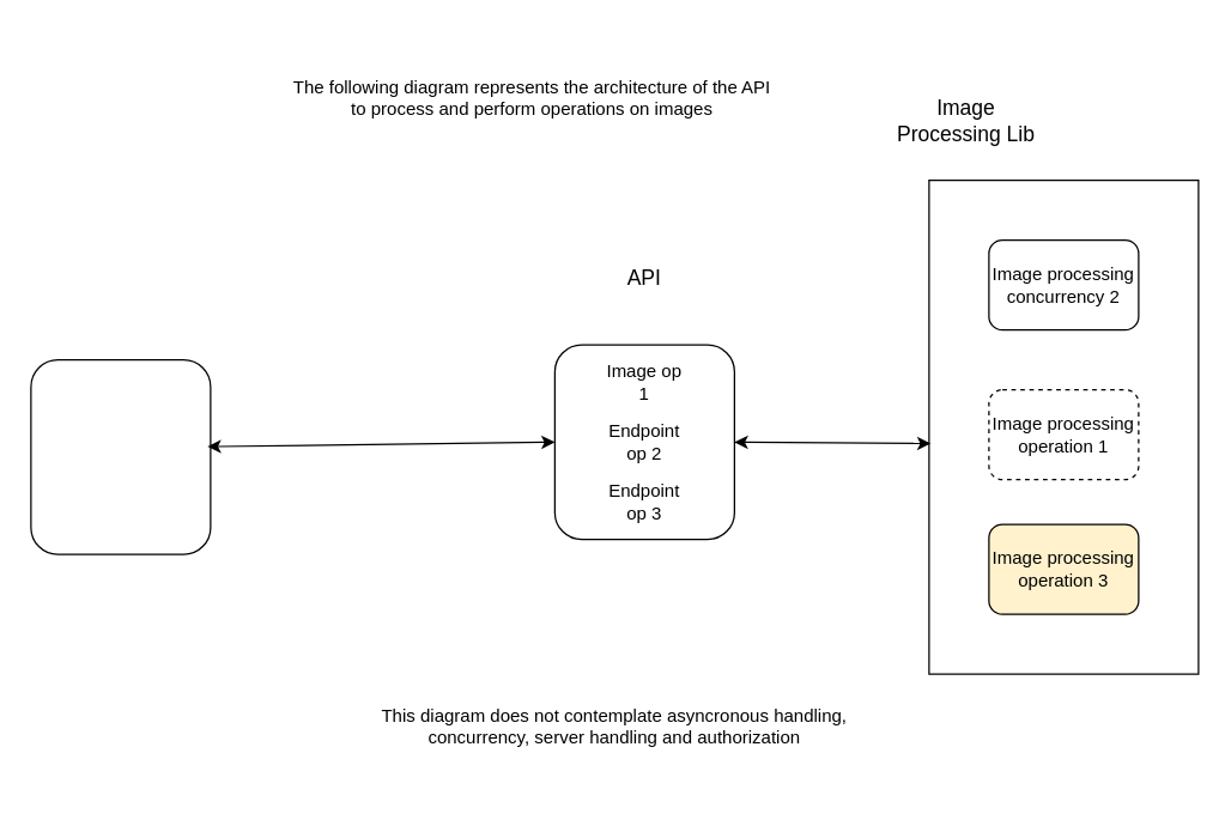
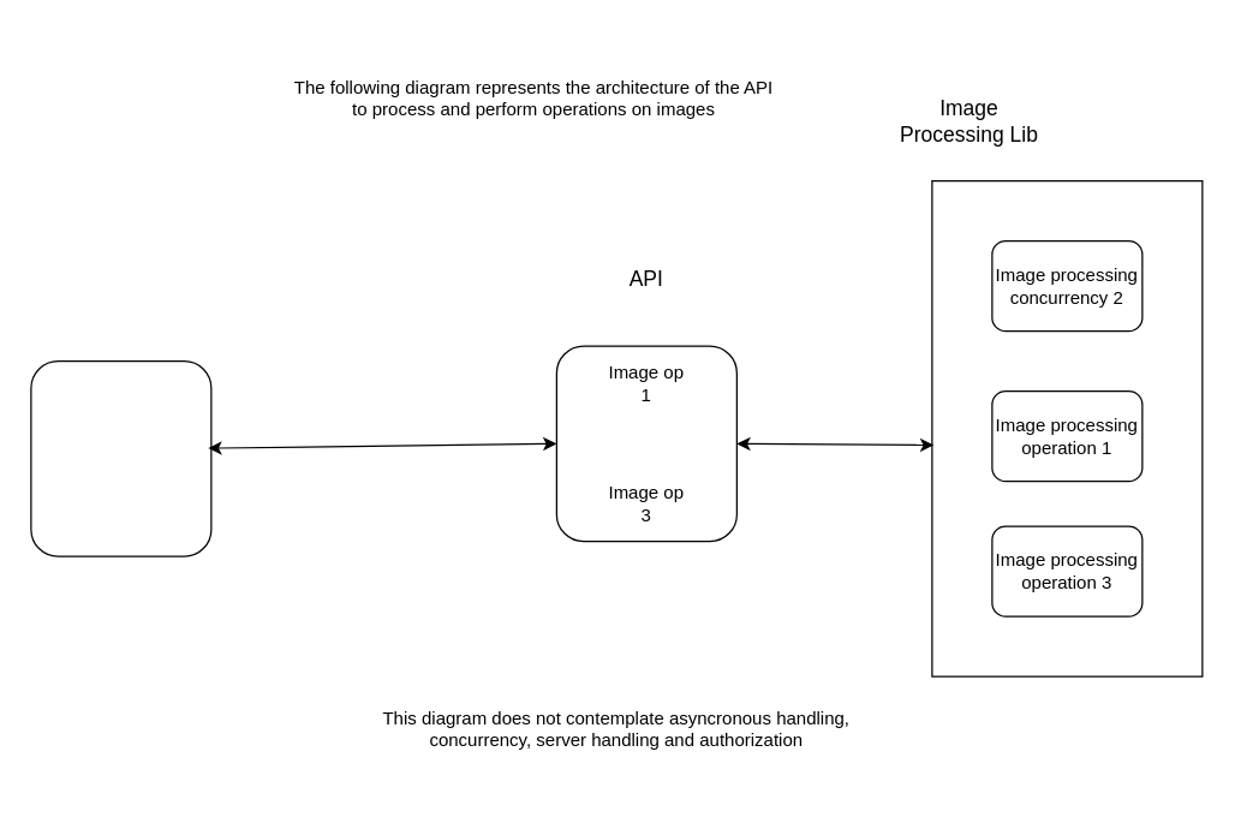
- <mxCell id="7" value="Image processing operation 1" style="rounded=1;whiteSpace=wrap;html=1;dashed=1;" vertex="1" parent="1"><mxGeometry x="660" y="260" width="100" height="60" as="geometry" /></mxCell>
+ <mxCell id="7" value="Image processing operation 1" style="rounded=1;whiteSpace=wrap;html=1;" vertex="1" parent="1"><mxGeometry x="660" y="260" width="100" height="60" as="geometry" /></mxCell>
- <mxCell id="14" value="Endpoint op 2" style="text;html=1;align=center;verticalAlign=middle;whiteSpace=wrap;rounded=0;" vertex="1" parent="1"><mxGeometry x="400" y="280" width="60" height="30" as="geometry" /></mxCell>
- <mxCell id="15" value="Endpoint op 3" style="text;html=1;align=center;verticalAlign=middle;whiteSpace=wrap;rounded=0;" vertex="1" parent="1"><mxGeometry x="400" y="320" width="60" height="30" as="geometry" /></mxCell>
+ <mxCell id="15" value="Image op 3" style="text;html=1;align=center;verticalAlign=middle;whiteSpace=wrap;rounded=0;" vertex="1" parent="1"><mxGeometry x="400" y="320" width="60" height="30" as="geometry" /></mxCell>
- <mxCell id="8" value="Image processing operation 3" style="rounded=1;whiteSpace=wrap;html=1;fillColor=#fff2cc;" vertex="1" parent="1"><mxGeometry x="660" y="350" width="100" height="60" as="geometry" /></mxCell>
+ <mxCell id="8" value="Image processing operation 3" style="rounded=1;whiteSpace=wrap;html=1;" vertex="1" parent="1"><mxGeometry x="660" y="350" width="100" height="60" as="geometry" /></mxCell>
